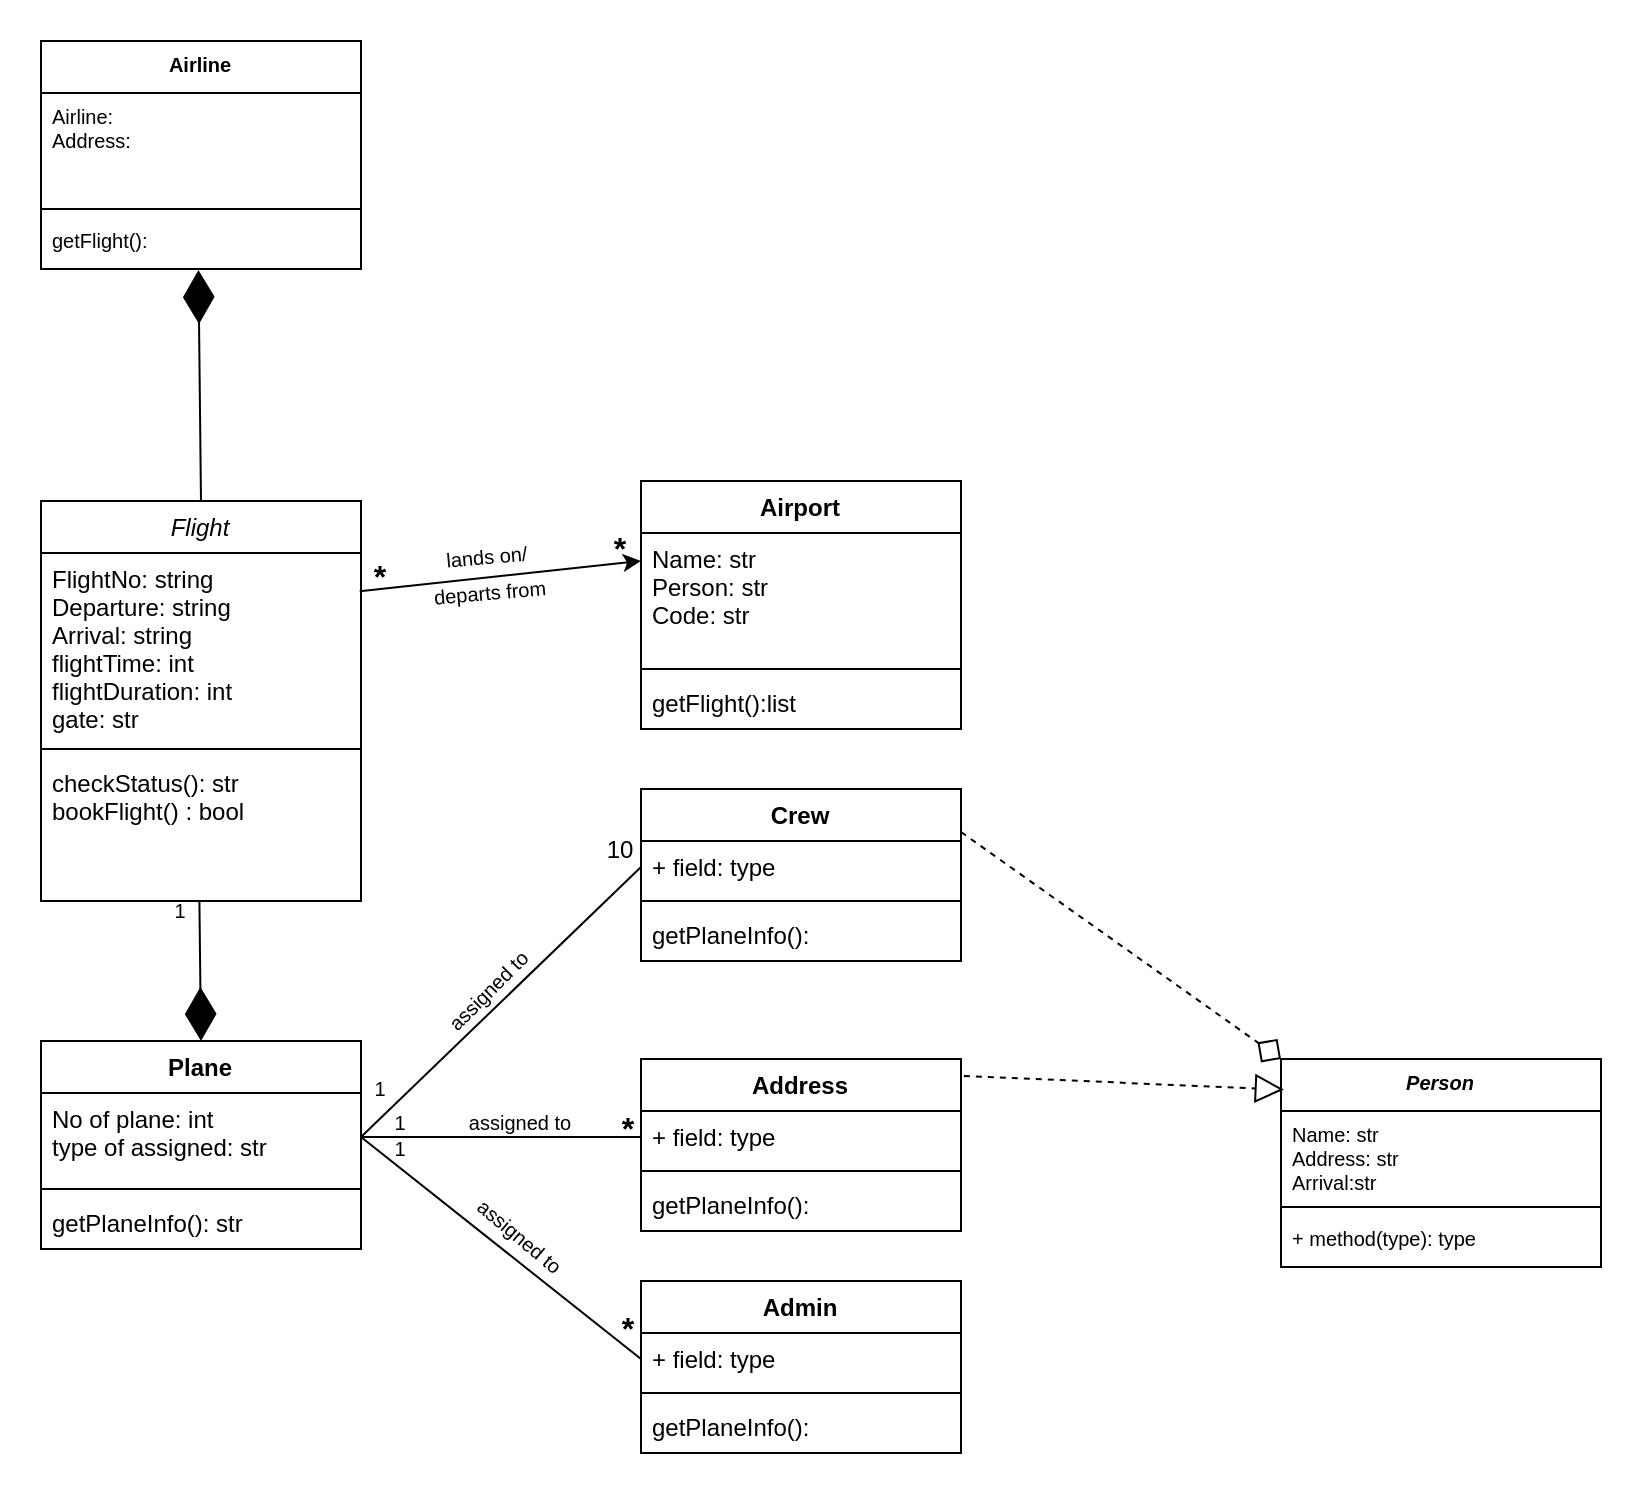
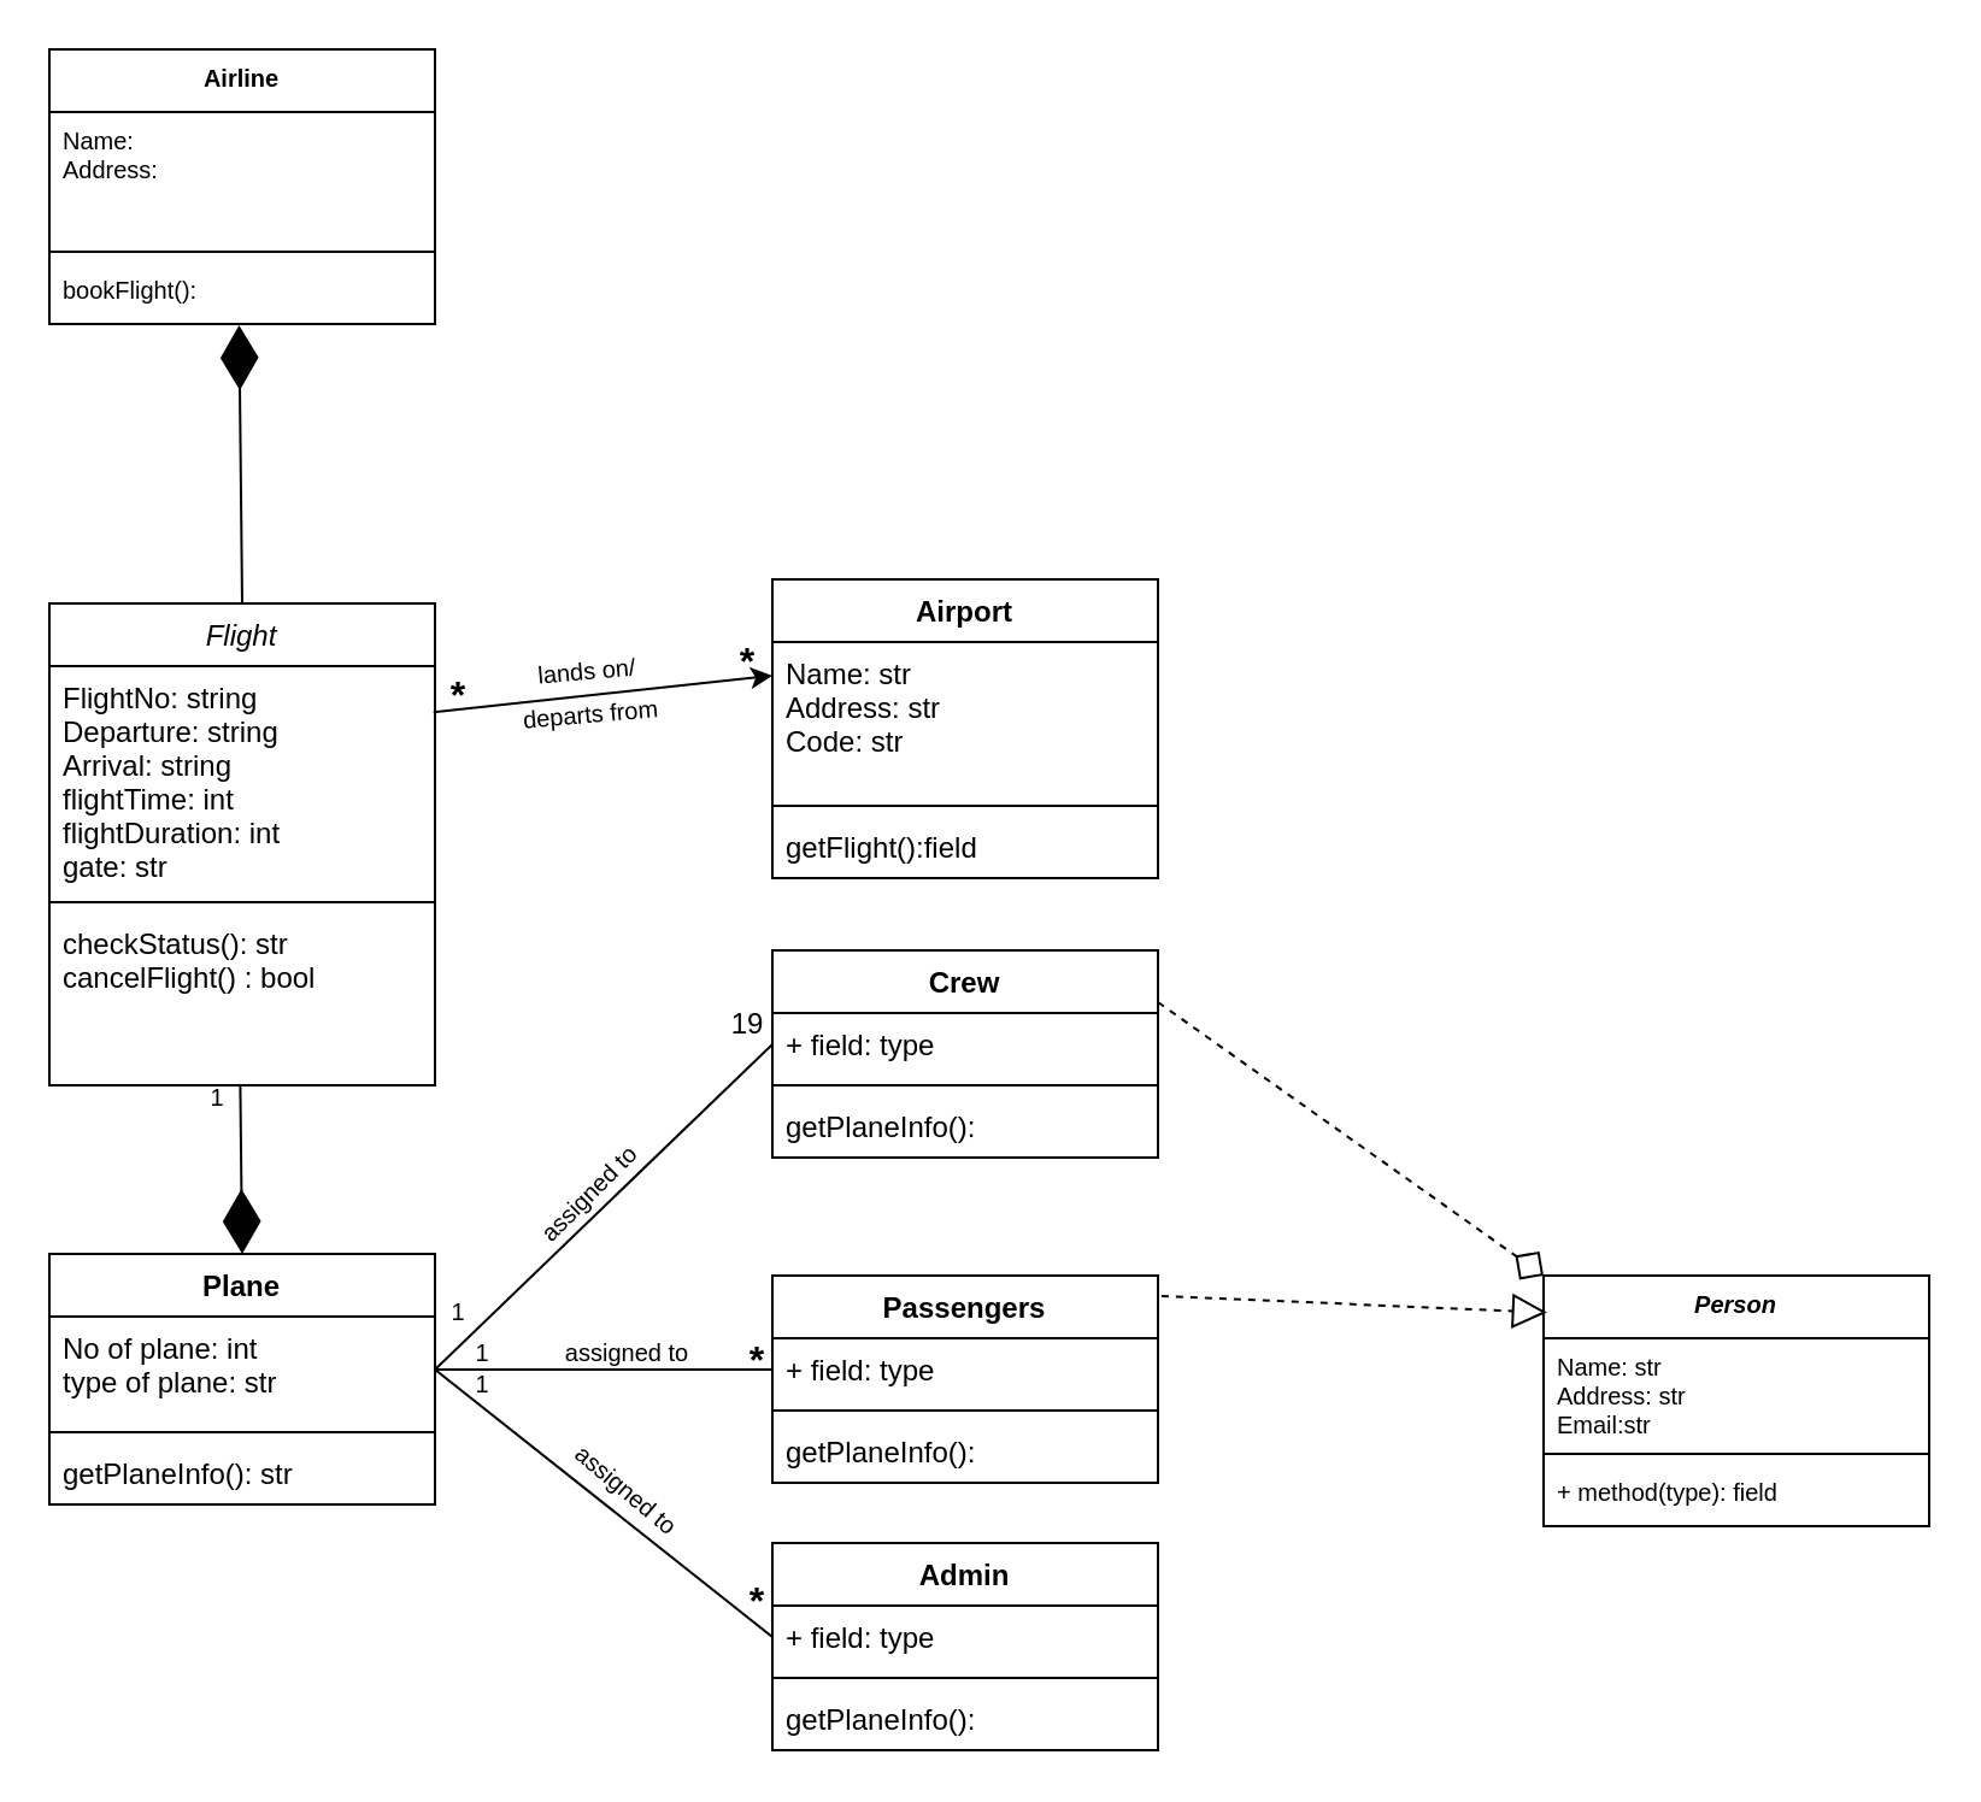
- <mxCell id="51" value="Airline:&#10;Address:" style="text;strokeColor=none;fillColor=none;align=left;verticalAlign=top;spacingLeft=4;spacingRight=4;overflow=hidden;rotatable=0;points=[[0,0.5],[1,0.5]];portConstraint=eastwest;fontSize=10;" vertex="1" parent="50"><mxGeometry y="26" width="160" height="54" as="geometry" /></mxCell>
+ <mxCell id="51" value="Name:&#10;Address:" style="text;strokeColor=none;fillColor=none;align=left;verticalAlign=top;spacingLeft=4;spacingRight=4;overflow=hidden;rotatable=0;points=[[0,0.5],[1,0.5]];portConstraint=eastwest;fontSize=10;" vertex="1" parent="50"><mxGeometry y="26" width="160" height="54" as="geometry" /></mxCell>
- <mxCell id="53" value="getFlight():" style="text;strokeColor=none;fillColor=none;align=left;verticalAlign=top;spacingLeft=4;spacingRight=4;overflow=hidden;rotatable=0;points=[[0,0.5],[1,0.5]];portConstraint=eastwest;fontSize=10;" vertex="1" parent="50"><mxGeometry y="88" width="160" height="26" as="geometry" /></mxCell>
+ <mxCell id="53" value="bookFlight():" style="text;strokeColor=none;fillColor=none;align=left;verticalAlign=top;spacingLeft=4;spacingRight=4;overflow=hidden;rotatable=0;points=[[0,0.5],[1,0.5]];portConstraint=eastwest;fontSize=10;" vertex="1" parent="50"><mxGeometry y="88" width="160" height="26" as="geometry" /></mxCell>
- <mxCell id="27" value="Name: str&#10;Person: str&#10;Code: str" style="text;strokeColor=none;fillColor=none;align=left;verticalAlign=top;spacingLeft=4;spacingRight=4;overflow=hidden;rotatable=0;points=[[0,0.5],[1,0.5]];portConstraint=eastwest;" vertex="1" parent="26"><mxGeometry y="26" width="160" height="64" as="geometry" /></mxCell>
+ <mxCell id="27" value="Name: str&#10;Address: str&#10;Code: str" style="text;strokeColor=none;fillColor=none;align=left;verticalAlign=top;spacingLeft=4;spacingRight=4;overflow=hidden;rotatable=0;points=[[0,0.5],[1,0.5]];portConstraint=eastwest;" vertex="1" parent="26"><mxGeometry y="26" width="160" height="64" as="geometry" /></mxCell>
- <mxCell id="29" value="getFlight():list" style="text;strokeColor=none;fillColor=none;align=left;verticalAlign=top;spacingLeft=4;spacingRight=4;overflow=hidden;rotatable=0;points=[[0,0.5],[1,0.5]];portConstraint=eastwest;" vertex="1" parent="26"><mxGeometry y="98" width="160" height="26" as="geometry" /></mxCell>
+ <mxCell id="29" value="getFlight():field" style="text;strokeColor=none;fillColor=none;align=left;verticalAlign=top;spacingLeft=4;spacingRight=4;overflow=hidden;rotatable=0;points=[[0,0.5],[1,0.5]];portConstraint=eastwest;" vertex="1" parent="26"><mxGeometry y="98" width="160" height="26" as="geometry" /></mxCell>
- <mxCell id="5" value="checkStatus(): str&#10;bookFlight() : bool" style="text;align=left;verticalAlign=top;spacingLeft=4;spacingRight=4;overflow=hidden;rotatable=0;points=[[0,0.5],[1,0.5]];portConstraint=eastwest;" parent="2" vertex="1"><mxGeometry y="128" width="160" height="72" as="geometry" /></mxCell>
+ <mxCell id="5" value="checkStatus(): str&#10;cancelFlight() : bool" style="text;align=left;verticalAlign=top;spacingLeft=4;spacingRight=4;overflow=hidden;rotatable=0;points=[[0,0.5],[1,0.5]];portConstraint=eastwest;" parent="2" vertex="1"><mxGeometry y="128" width="160" height="72" as="geometry" /></mxCell>
- <mxCell id="25" value="10" style="text;html=1;strokeColor=none;fillColor=none;align=center;verticalAlign=middle;whiteSpace=wrap;rounded=0;" vertex="1" parent="1"><mxGeometry x="280" y="410" width="60" height="30" as="geometry" /></mxCell>
+ <mxCell id="25" value="19" style="text;html=1;strokeColor=none;fillColor=none;align=center;verticalAlign=middle;whiteSpace=wrap;rounded=0;" vertex="1" parent="1"><mxGeometry x="280" y="410" width="60" height="30" as="geometry" /></mxCell>
- <mxCell id="14" value="Address" style="swimlane;fontStyle=1;align=center;verticalAlign=top;childLayout=stackLayout;horizontal=1;startSize=26;horizontalStack=0;resizeParent=1;resizeParentMax=0;resizeLast=0;collapsible=1;marginBottom=0;" vertex="1" parent="1"><mxGeometry x="320" y="529" width="160" height="86" as="geometry" /></mxCell>
+ <mxCell id="14" value="Passengers" style="swimlane;fontStyle=1;align=center;verticalAlign=top;childLayout=stackLayout;horizontal=1;startSize=26;horizontalStack=0;resizeParent=1;resizeParentMax=0;resizeLast=0;collapsible=1;marginBottom=0;" vertex="1" parent="1"><mxGeometry x="320" y="529" width="160" height="86" as="geometry" /></mxCell>
- <mxCell id="7" value="No of plane: int&#10;type of assigned: str" style="text;strokeColor=none;fillColor=none;align=left;verticalAlign=top;spacingLeft=4;spacingRight=4;overflow=hidden;rotatable=0;points=[[0,0.5],[1,0.5]];portConstraint=eastwest;" vertex="1" parent="6"><mxGeometry y="26" width="160" height="44" as="geometry" /></mxCell>
+ <mxCell id="7" value="No of plane: int&#10;type of plane: str" style="text;strokeColor=none;fillColor=none;align=left;verticalAlign=top;spacingLeft=4;spacingRight=4;overflow=hidden;rotatable=0;points=[[0,0.5],[1,0.5]];portConstraint=eastwest;" vertex="1" parent="6"><mxGeometry y="26" width="160" height="44" as="geometry" /></mxCell>
- <mxCell id="40" value="Name: str&#10;Address: str&#10;Arrival:str" style="text;strokeColor=none;fillColor=none;align=left;verticalAlign=top;spacingLeft=4;spacingRight=4;overflow=hidden;rotatable=0;points=[[0,0.5],[1,0.5]];portConstraint=eastwest;fontSize=10;" vertex="1" parent="39"><mxGeometry y="26" width="160" height="44" as="geometry" /></mxCell>
+ <mxCell id="40" value="Name: str&#10;Address: str&#10;Email:str" style="text;strokeColor=none;fillColor=none;align=left;verticalAlign=top;spacingLeft=4;spacingRight=4;overflow=hidden;rotatable=0;points=[[0,0.5],[1,0.5]];portConstraint=eastwest;fontSize=10;" vertex="1" parent="39"><mxGeometry y="26" width="160" height="44" as="geometry" /></mxCell>
- <mxCell id="42" value="+ method(type): type" style="text;strokeColor=none;fillColor=none;align=left;verticalAlign=top;spacingLeft=4;spacingRight=4;overflow=hidden;rotatable=0;points=[[0,0.5],[1,0.5]];portConstraint=eastwest;fontSize=10;" vertex="1" parent="39"><mxGeometry y="78" width="160" height="26" as="geometry" /></mxCell>
+ <mxCell id="42" value="+ method(type): field" style="text;strokeColor=none;fillColor=none;align=left;verticalAlign=top;spacingLeft=4;spacingRight=4;overflow=hidden;rotatable=0;points=[[0,0.5],[1,0.5]];portConstraint=eastwest;fontSize=10;" vertex="1" parent="39"><mxGeometry y="78" width="160" height="26" as="geometry" /></mxCell>
